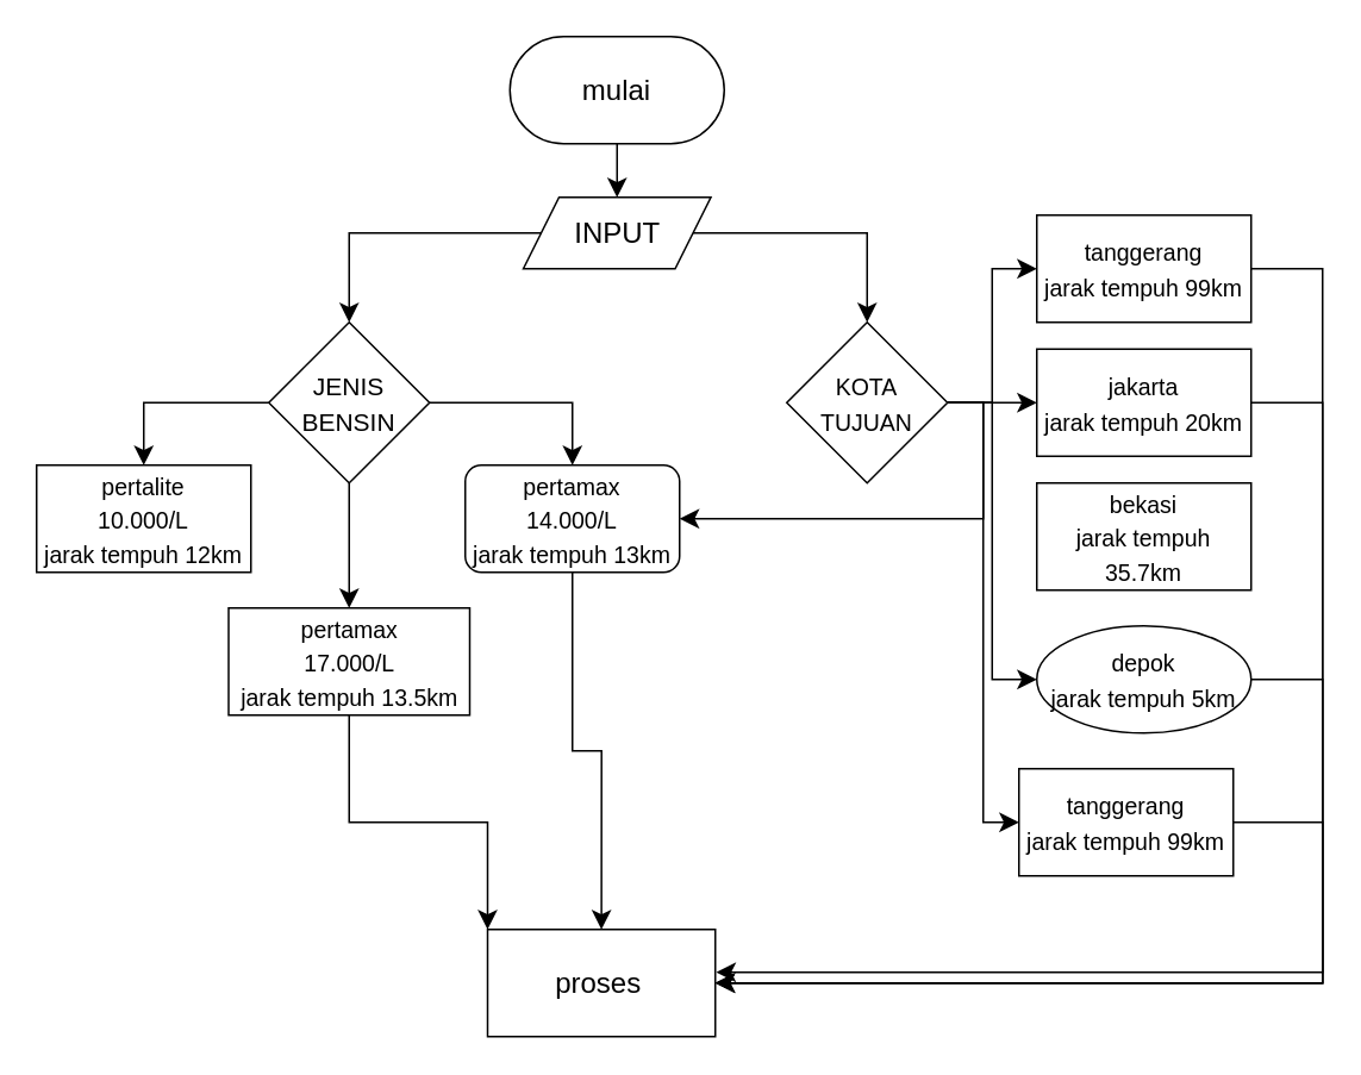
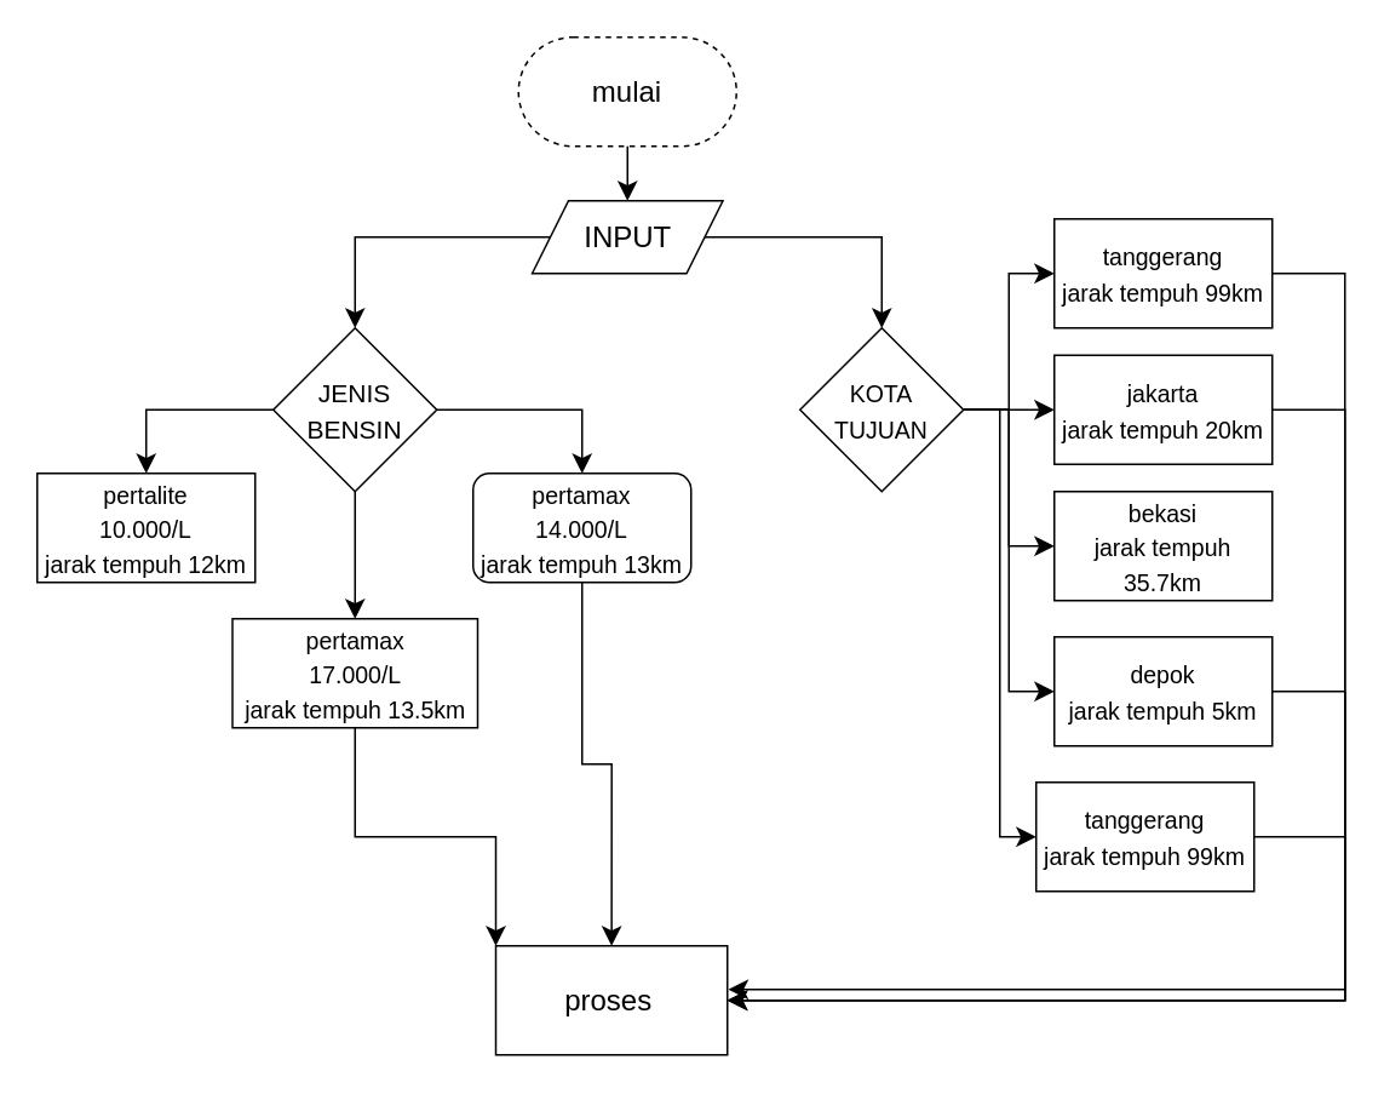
- <mxCell id="2" value="mulai" style="rounded=1;whiteSpace=wrap;html=1;fontSize=16;arcSize=50;" vertex="1" parent="1"><mxGeometry x="285" y="20" width="120" height="60" as="geometry" /></mxCell>
+ <mxCell id="2" value="mulai" style="rounded=1;whiteSpace=wrap;html=1;fontSize=16;arcSize=50;dashed=1;" vertex="1" parent="1"><mxGeometry x="285" y="20" width="120" height="60" as="geometry" /></mxCell>
- <mxCell id="12" style="edgeStyle=orthogonalEdgeStyle;rounded=0;orthogonalLoop=1;jettySize=auto;html=1;fontSize=12;startSize=8;endSize=8;exitX=1;exitY=0.5;exitDx=0;exitDy=0;" edge="1" parent="1" source="16" target="20"><mxGeometry relative="1" as="geometry" /></mxCell>
+ <mxCell id="12" style="edgeStyle=orthogonalEdgeStyle;rounded=0;orthogonalLoop=1;jettySize=auto;html=1;entryX=0;entryY=0.5;entryDx=0;entryDy=0;fontSize=12;startSize=8;endSize=8;exitX=1;exitY=0.5;exitDx=0;exitDy=0;" edge="1" parent="1" source="16" target="26"><mxGeometry relative="1" as="geometry" /></mxCell>
- <mxCell id="27" value="&lt;font style=&quot;font-size: 13px;&quot;&gt;depok&lt;br&gt;jarak tempuh 5km&lt;/font&gt;" style="ellipse;whiteSpace=wrap;html=1;fontSize=16;" vertex="1" parent="1"><mxGeometry x="580" y="350" width="120" height="60" as="geometry" /></mxCell>
+ <mxCell id="27" value="&lt;font style=&quot;font-size: 13px;&quot;&gt;depok&lt;br&gt;jarak tempuh 5km&lt;/font&gt;" style="rounded=0;whiteSpace=wrap;html=1;fontSize=16;" vertex="1" parent="1"><mxGeometry x="580" y="350" width="120" height="60" as="geometry" /></mxCell>
